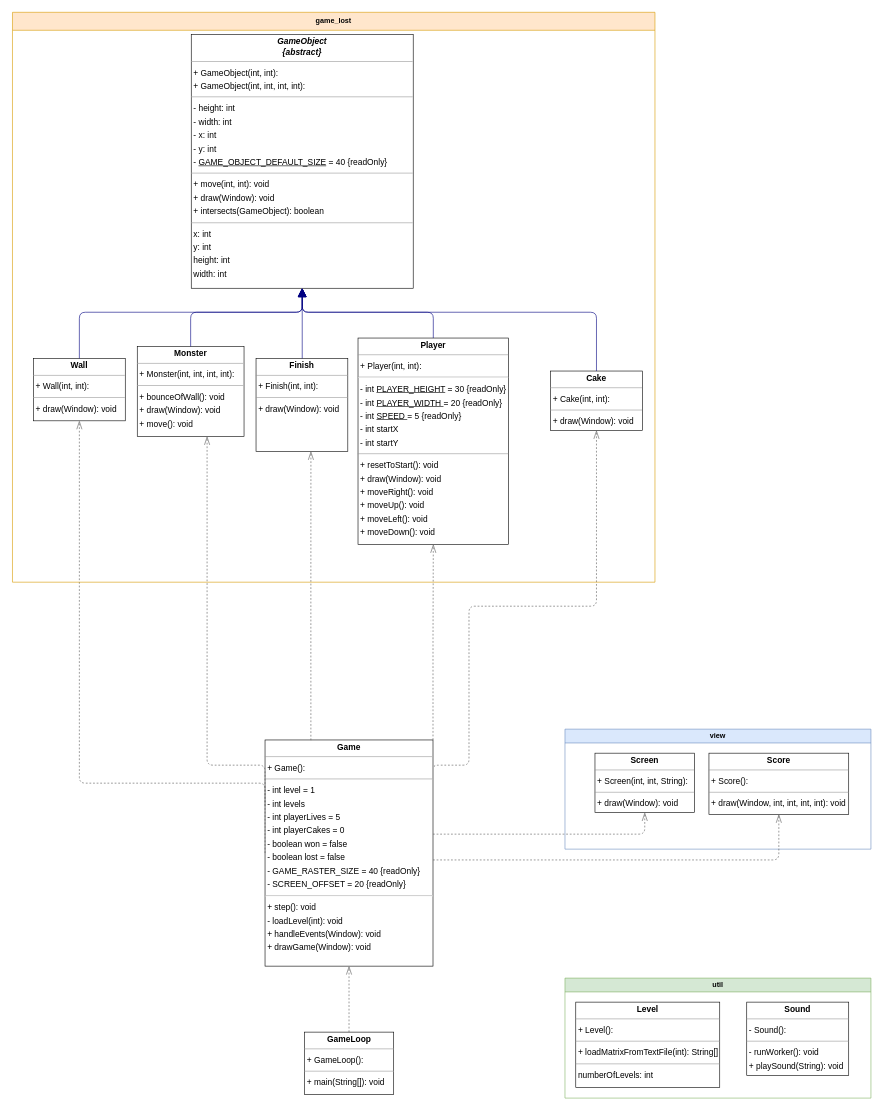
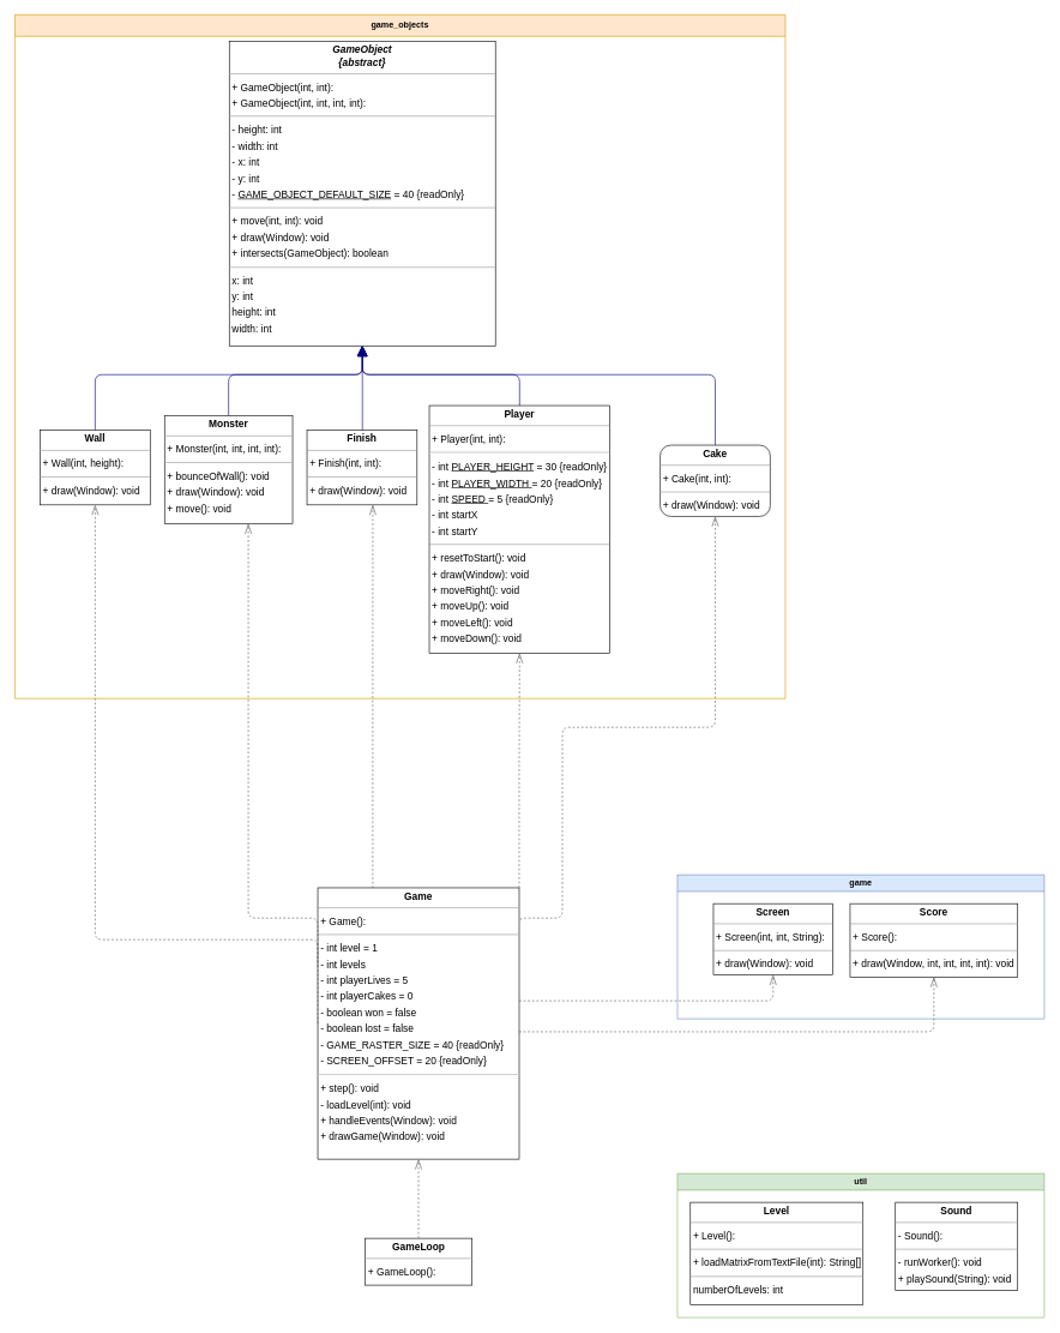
- <mxCell id="11" value="game_lost" style="swimlane;whiteSpace=wrap;html=1;startSize=30;fillColor=#ffe6cc;strokeColor=#d79b00;" vertex="1" parent="1"><mxGeometry x="20" y="20" width="1071" height="950" as="geometry"><mxRectangle x="-100" y="-320" width="120" height="30" as="alternateBounds" /></mxGeometry></mxCell>
+ <mxCell id="11" value="game_objects" style="swimlane;whiteSpace=wrap;html=1;startSize=30;fillColor=#ffe6cc;strokeColor=#d79b00;" vertex="1" parent="1"><mxGeometry x="20" y="20" width="1071" height="950" as="geometry"><mxRectangle x="-100" y="-320" width="120" height="30" as="alternateBounds" /></mxGeometry></mxCell>
- <mxCell id="16" value="&lt;p style=&quot;margin:0px;margin-top:4px;text-align:center;&quot;&gt;&lt;b&gt;Wall&lt;/b&gt;&lt;/p&gt;&lt;hr size=&quot;1&quot;/&gt;&lt;p style=&quot;margin:0 0 0 4px;line-height:1.6;&quot;&gt;+ Wall(int, int): &lt;/p&gt;&lt;hr size=&quot;1&quot;/&gt;&lt;p style=&quot;margin:0 0 0 4px;line-height:1.6;&quot;&gt;+ draw(Window): void&lt;/p&gt;" style="verticalAlign=top;align=left;overflow=fill;fontSize=14;fontFamily=Helvetica;html=1;rounded=0;shadow=0;comic=0;labelBackgroundColor=none;strokeWidth=1;" parent="11" vertex="1"><mxGeometry x="35" y="577" width="153" height="104" as="geometry" /></mxCell>
+ <mxCell id="16" value="&lt;p style=&quot;margin:0px;margin-top:4px;text-align:center;&quot;&gt;&lt;b&gt;Wall&lt;/b&gt;&lt;/p&gt;&lt;hr size=&quot;1&quot;/&gt;&lt;p style=&quot;margin:0 0 0 4px;line-height:1.6;&quot;&gt;+ Wall(int, height): &lt;/p&gt;&lt;hr size=&quot;1&quot;/&gt;&lt;p style=&quot;margin:0 0 0 4px;line-height:1.6;&quot;&gt;+ draw(Window): void&lt;/p&gt;" style="verticalAlign=top;align=left;overflow=fill;fontSize=14;fontFamily=Helvetica;html=1;rounded=0;shadow=0;comic=0;labelBackgroundColor=none;strokeWidth=1;" parent="11" vertex="1"><mxGeometry x="35" y="577" width="153" height="104" as="geometry" /></mxCell>
- <mxCell id="12" value="&lt;p style=&quot;margin:0px;margin-top:4px;text-align:center;&quot;&gt;&lt;b&gt;Cake&lt;/b&gt;&lt;/p&gt;&lt;hr size=&quot;1&quot;/&gt;&lt;p style=&quot;margin:0 0 0 4px;line-height:1.6;&quot;&gt;+ Cake(int, int): &lt;/p&gt;&lt;hr size=&quot;1&quot;/&gt;&lt;p style=&quot;margin:0 0 0 4px;line-height:1.6;&quot;&gt;+ draw(Window): void&lt;/p&gt;" style="verticalAlign=top;align=left;overflow=fill;fontSize=14;fontFamily=Helvetica;html=1;rounded=0;shadow=0;comic=0;labelBackgroundColor=none;strokeWidth=1;" parent="11" vertex="1"><mxGeometry x="897" y="598" width="153" height="99" as="geometry" /></mxCell>
+ <mxCell id="12" value="&lt;p style=&quot;margin:0px;margin-top:4px;text-align:center;&quot;&gt;&lt;b&gt;Cake&lt;/b&gt;&lt;/p&gt;&lt;hr size=&quot;1&quot;/&gt;&lt;p style=&quot;margin:0 0 0 4px;line-height:1.6;&quot;&gt;+ Cake(int, int): &lt;/p&gt;&lt;hr size=&quot;1&quot;/&gt;&lt;p style=&quot;margin:0 0 0 4px;line-height:1.6;&quot;&gt;+ draw(Window): void&lt;/p&gt;" style="verticalAlign=top;align=left;overflow=fill;fontSize=14;fontFamily=Helvetica;html=1;shadow=0;comic=0;labelBackgroundColor=none;strokeWidth=1;rounded=1;" parent="11" vertex="1"><mxGeometry x="897" y="598" width="153" height="99" as="geometry" /></mxCell>
- <mxCell id="13" value="&lt;p style=&quot;margin:0px;margin-top:4px;text-align:center;&quot;&gt;&lt;b&gt;Finish&lt;/b&gt;&lt;/p&gt;&lt;hr size=&quot;1&quot;/&gt;&lt;p style=&quot;margin:0 0 0 4px;line-height:1.6;&quot;&gt;+ Finish(int, int): &lt;/p&gt;&lt;hr size=&quot;1&quot;/&gt;&lt;p style=&quot;margin:0 0 0 4px;line-height:1.6;&quot;&gt;+ draw(Window): void&lt;/p&gt;" style="verticalAlign=top;align=left;overflow=fill;fontSize=14;fontFamily=Helvetica;html=1;rounded=0;shadow=0;comic=0;labelBackgroundColor=none;strokeWidth=1;" parent="11" vertex="1"><mxGeometry x="406" y="577" width="153" height="155" as="geometry" /></mxCell>
+ <mxCell id="13" value="&lt;p style=&quot;margin:0px;margin-top:4px;text-align:center;&quot;&gt;&lt;b&gt;Finish&lt;/b&gt;&lt;/p&gt;&lt;hr size=&quot;1&quot;/&gt;&lt;p style=&quot;margin:0 0 0 4px;line-height:1.6;&quot;&gt;+ Finish(int, int): &lt;/p&gt;&lt;hr size=&quot;1&quot;/&gt;&lt;p style=&quot;margin:0 0 0 4px;line-height:1.6;&quot;&gt;+ draw(Window): void&lt;/p&gt;" style="verticalAlign=top;align=left;overflow=fill;fontSize=14;fontFamily=Helvetica;html=1;rounded=0;shadow=0;comic=0;labelBackgroundColor=none;strokeWidth=1;" parent="11" vertex="1"><mxGeometry x="406" y="577" width="153" height="104" as="geometry" /></mxCell>
- <mxCell id="23" value="view" style="swimlane;whiteSpace=wrap;html=1;fillColor=#dae8fc;strokeColor=#6c8ebf;" vertex="1" parent="1"><mxGeometry x="941" y="1215" width="510" height="200" as="geometry"><mxRectangle x="820" y="500" width="70" height="30" as="alternateBounds" /></mxGeometry></mxCell>
+ <mxCell id="23" value="game" style="swimlane;whiteSpace=wrap;html=1;fillColor=#dae8fc;strokeColor=#6c8ebf;" vertex="1" parent="1"><mxGeometry x="941" y="1215" width="510" height="200" as="geometry"><mxRectangle x="820" y="500" width="70" height="30" as="alternateBounds" /></mxGeometry></mxCell>
- <mxCell id="3" value="&lt;p style=&quot;margin:0px;margin-top:4px;text-align:center;&quot;&gt;&lt;b&gt;GameLoop&lt;/b&gt;&lt;/p&gt;&lt;hr size=&quot;1&quot;/&gt;&lt;p style=&quot;margin:0 0 0 4px;line-height:1.6;&quot;&gt;+ GameLoop(): &lt;/p&gt;&lt;hr size=&quot;1&quot;/&gt;&lt;p style=&quot;margin:0 0 0 4px;line-height:1.6;&quot;&gt;+ main(String[]): void&lt;/p&gt;" style="verticalAlign=top;align=left;overflow=fill;fontSize=14;fontFamily=Helvetica;html=1;rounded=0;shadow=0;comic=0;labelBackgroundColor=none;strokeWidth=1;" parent="1" vertex="1"><mxGeometry x="506.5" y="1720" width="149" height="104" as="geometry" /></mxCell>
+ <mxCell id="3" value="&lt;p style=&quot;margin:0px;margin-top:4px;text-align:center;&quot;&gt;&lt;b&gt;GameLoop&lt;/b&gt;&lt;/p&gt;&lt;hr size=&quot;1&quot;/&gt;&lt;p style=&quot;margin:0 0 0 4px;line-height:1.6;&quot;&gt;+ GameLoop(): &lt;/p&gt;&lt;hr size=&quot;1&quot;/&gt;&lt;p style=&quot;margin:0 0 0 4px;line-height:1.6;&quot;&gt;+ main(String[]): void&lt;/p&gt;" style="verticalAlign=top;align=left;overflow=fill;fontSize=14;fontFamily=Helvetica;html=1;rounded=0;shadow=0;comic=0;labelBackgroundColor=none;strokeWidth=1;" parent="1" vertex="1"><mxGeometry x="506.5" y="1720" width="149" height="65" as="geometry" /></mxCell>
